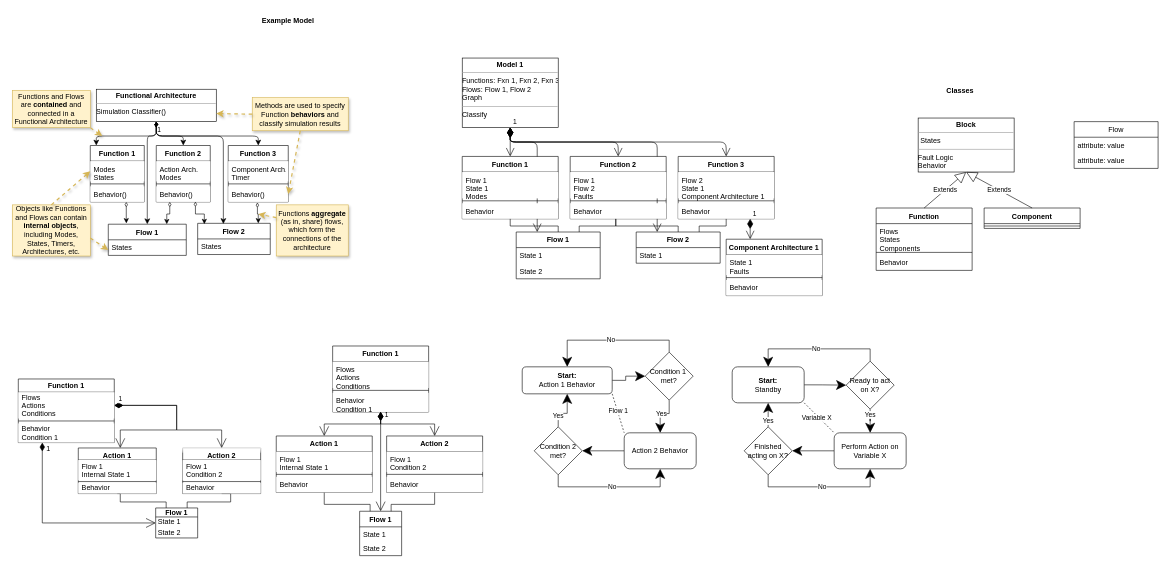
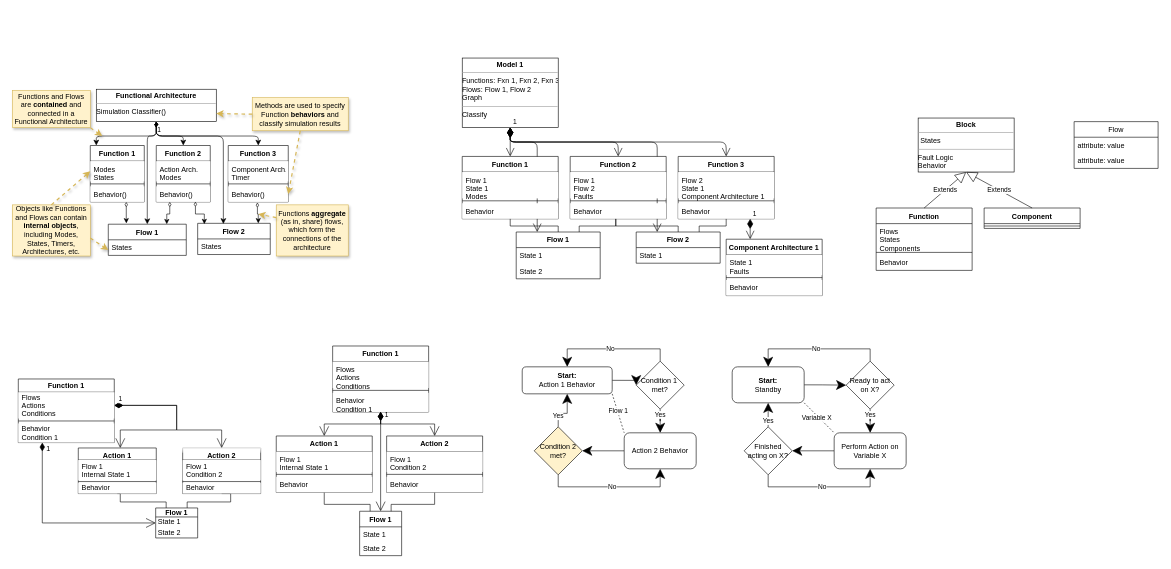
- <mxCell id="15" value="Example Model" style="text;align=center;fontStyle=1;verticalAlign=middle;spacingLeft=3;spacingRight=3;strokeColor=none;rotatable=0;points=[[0,0.5],[1,0.5]];portConstraint=eastwest;" parent="1" vertex="1"><mxGeometry x="440" y="20" width="80" height="26" as="geometry" /></mxCell>
- <mxCell id="14" value="Classes" style="text;align=center;fontStyle=1;verticalAlign=middle;spacingLeft=3;spacingRight=3;strokeColor=none;rotatable=0;points=[[0,0.5],[1,0.5]];portConstraint=eastwest;" parent="1" vertex="1"><mxGeometry x="1560" y="136" width="80" height="26" as="geometry" /></mxCell>
- <mxCell id="76" value="Condition 1&amp;nbsp;&lt;br&gt;met?" style="rhombus;whiteSpace=wrap;html=1;" parent="1" vertex="1"><mxGeometry x="1075" y="586.25" width="80" height="80" as="geometry" /></mxCell>
+ <mxCell id="76" value="Condition 1&amp;nbsp;&lt;br&gt;met?" style="rhombus;whiteSpace=wrap;html=1;" parent="1" vertex="1"><mxGeometry x="1060" y="601.25" width="80" height="80" as="geometry" /></mxCell>
- <mxCell id="79" value="Condition 2&lt;br&gt;met?" style="rhombus;whiteSpace=wrap;html=1;" parent="1" vertex="1"><mxGeometry x="890" y="710.75" width="80" height="80" as="geometry" /></mxCell>
+ <mxCell id="79" value="Condition 2&lt;br&gt;met?" style="rhombus;whiteSpace=wrap;html=1;fillColor=#fff2cc;" parent="1" vertex="1"><mxGeometry x="890" y="710.75" width="80" height="80" as="geometry" /></mxCell>
